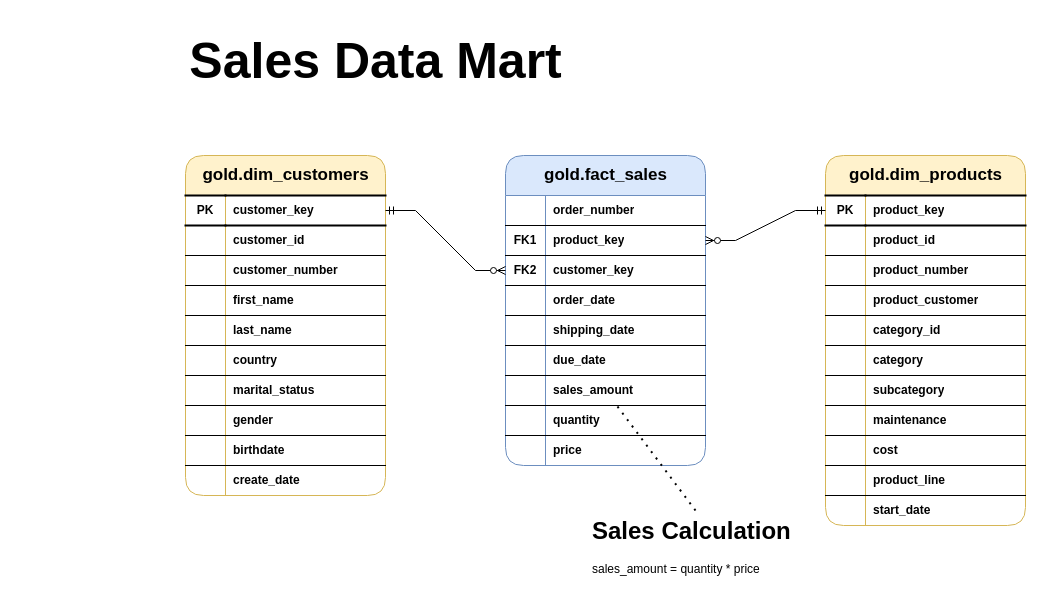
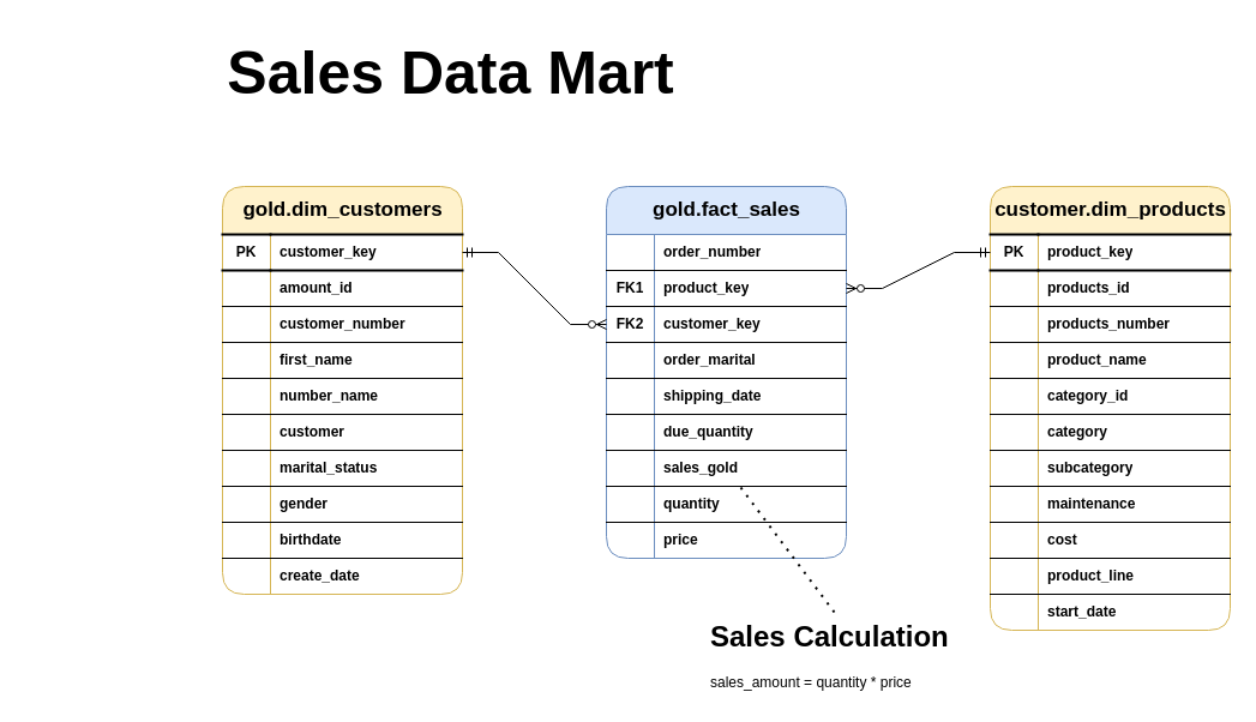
- <mxCell id="34" value="gold.dim_products" style="shape=table;startSize=40;container=1;collapsible=1;childLayout=tableLayout;fixedRows=1;rowLines=0;fontStyle=1;align=center;resizeLast=1;html=1;rounded=1;fillColor=#fff2cc;strokeColor=#d6b656;fontSize=17;" parent="1" vertex="1"><mxGeometry x="825" y="155" width="200" height="370" as="geometry" /></mxCell>
+ <mxCell id="34" value="customer.dim_products" style="shape=table;startSize=40;container=1;collapsible=1;childLayout=tableLayout;fixedRows=1;rowLines=0;fontStyle=1;align=center;resizeLast=1;html=1;rounded=1;fillColor=#fff2cc;strokeColor=#d6b656;fontSize=17;" parent="1" vertex="1"><mxGeometry x="825" y="155" width="200" height="370" as="geometry" /></mxCell>
- <mxCell id="9" value="customer_id" style="shape=partialRectangle;connectable=0;fillColor=none;top=0;left=0;bottom=0;right=0;align=left;spacingLeft=6;overflow=hidden;whiteSpace=wrap;html=1;perimeterSpacing=0;fontStyle=1" parent="7" vertex="1"><mxGeometry x="40" width="160" height="30" as="geometry"><mxRectangle width="160" height="30" as="alternateBounds" /></mxGeometry></mxCell>
+ <mxCell id="9" value="amount_id" style="shape=partialRectangle;connectable=0;fillColor=none;top=0;left=0;bottom=0;right=0;align=left;spacingLeft=6;overflow=hidden;whiteSpace=wrap;html=1;perimeterSpacing=0;fontStyle=1" parent="7" vertex="1"><mxGeometry x="40" width="160" height="30" as="geometry"><mxRectangle width="160" height="30" as="alternateBounds" /></mxGeometry></mxCell>
- <mxCell id="40" value="product_id" style="shape=partialRectangle;connectable=0;fillColor=none;top=0;left=0;bottom=0;right=0;align=left;spacingLeft=6;overflow=hidden;whiteSpace=wrap;html=1;perimeterSpacing=0;fontStyle=1" parent="38" vertex="1"><mxGeometry x="40" width="160" height="30" as="geometry"><mxRectangle width="160" height="30" as="alternateBounds" /></mxGeometry></mxCell>
+ <mxCell id="40" value="products_id" style="shape=partialRectangle;connectable=0;fillColor=none;top=0;left=0;bottom=0;right=0;align=left;spacingLeft=6;overflow=hidden;whiteSpace=wrap;html=1;perimeterSpacing=0;fontStyle=1" parent="38" vertex="1"><mxGeometry x="40" width="160" height="30" as="geometry"><mxRectangle width="160" height="30" as="alternateBounds" /></mxGeometry></mxCell>
- <mxCell id="43" value="product_number" style="shape=partialRectangle;connectable=0;fillColor=none;top=1;left=0;bottom=1;right=0;align=left;spacingLeft=6;overflow=hidden;whiteSpace=wrap;html=1;perimeterSpacing=0;fontStyle=1" parent="41" vertex="1"><mxGeometry x="40" width="160" height="30" as="geometry"><mxRectangle width="160" height="30" as="alternateBounds" /></mxGeometry></mxCell>
+ <mxCell id="43" value="products_number" style="shape=partialRectangle;connectable=0;fillColor=none;top=1;left=0;bottom=1;right=0;align=left;spacingLeft=6;overflow=hidden;whiteSpace=wrap;html=1;perimeterSpacing=0;fontStyle=1" parent="41" vertex="1"><mxGeometry x="40" width="160" height="30" as="geometry"><mxRectangle width="160" height="30" as="alternateBounds" /></mxGeometry></mxCell>
- <mxCell id="80" value="order_date" style="shape=partialRectangle;connectable=0;fillColor=none;top=1;left=0;bottom=1;right=0;align=left;spacingLeft=6;overflow=hidden;whiteSpace=wrap;html=1;fontStyle=1" parent="78" vertex="1"><mxGeometry x="40" width="160" height="30" as="geometry"><mxRectangle width="160" height="30" as="alternateBounds" /></mxGeometry></mxCell>
+ <mxCell id="80" value="order_marital" style="shape=partialRectangle;connectable=0;fillColor=none;top=1;left=0;bottom=1;right=0;align=left;spacingLeft=6;overflow=hidden;whiteSpace=wrap;html=1;fontStyle=1" parent="78" vertex="1"><mxGeometry x="40" width="160" height="30" as="geometry"><mxRectangle width="160" height="30" as="alternateBounds" /></mxGeometry></mxCell>
- <mxCell id="46" value="product_customer" style="shape=partialRectangle;connectable=0;fillColor=none;top=1;left=0;bottom=1;right=0;align=left;spacingLeft=6;overflow=hidden;whiteSpace=wrap;html=1;fontStyle=1" parent="44" vertex="1"><mxGeometry x="40" width="160" height="30" as="geometry"><mxRectangle width="160" height="30" as="alternateBounds" /></mxGeometry></mxCell>
+ <mxCell id="46" value="product_name" style="shape=partialRectangle;connectable=0;fillColor=none;top=1;left=0;bottom=1;right=0;align=left;spacingLeft=6;overflow=hidden;whiteSpace=wrap;html=1;fontStyle=1" parent="44" vertex="1"><mxGeometry x="40" width="160" height="30" as="geometry"><mxRectangle width="160" height="30" as="alternateBounds" /></mxGeometry></mxCell>
- <mxCell id="18" value="last_name" style="shape=partialRectangle;connectable=0;fillColor=none;top=1;left=0;bottom=1;right=0;align=left;spacingLeft=6;overflow=hidden;whiteSpace=wrap;html=1;fontStyle=1" parent="16" vertex="1"><mxGeometry x="40" width="160" height="30" as="geometry"><mxRectangle width="160" height="30" as="alternateBounds" /></mxGeometry></mxCell>
+ <mxCell id="18" value="number_name" style="shape=partialRectangle;connectable=0;fillColor=none;top=1;left=0;bottom=1;right=0;align=left;spacingLeft=6;overflow=hidden;whiteSpace=wrap;html=1;fontStyle=1" parent="16" vertex="1"><mxGeometry x="40" width="160" height="30" as="geometry"><mxRectangle width="160" height="30" as="alternateBounds" /></mxGeometry></mxCell>
- <mxCell id="21" value="country" style="shape=partialRectangle;connectable=0;fillColor=none;top=1;left=0;bottom=1;right=0;align=left;spacingLeft=6;overflow=hidden;whiteSpace=wrap;html=1;fontStyle=1" parent="19" vertex="1"><mxGeometry x="40" width="160" height="30" as="geometry"><mxRectangle width="160" height="30" as="alternateBounds" /></mxGeometry></mxCell>
+ <mxCell id="21" value="customer" style="shape=partialRectangle;connectable=0;fillColor=none;top=1;left=0;bottom=1;right=0;align=left;spacingLeft=6;overflow=hidden;whiteSpace=wrap;html=1;fontStyle=1" parent="19" vertex="1"><mxGeometry x="40" width="160" height="30" as="geometry"><mxRectangle width="160" height="30" as="alternateBounds" /></mxGeometry></mxCell>
- <mxCell id="86" value="due_date" style="shape=partialRectangle;connectable=0;fillColor=none;top=1;left=0;bottom=1;right=0;align=left;spacingLeft=6;overflow=hidden;whiteSpace=wrap;html=1;fontStyle=1" parent="84" vertex="1"><mxGeometry x="40" width="160" height="30" as="geometry"><mxRectangle width="160" height="30" as="alternateBounds" /></mxGeometry></mxCell>
+ <mxCell id="86" value="due_quantity" style="shape=partialRectangle;connectable=0;fillColor=none;top=1;left=0;bottom=1;right=0;align=left;spacingLeft=6;overflow=hidden;whiteSpace=wrap;html=1;fontStyle=1" parent="84" vertex="1"><mxGeometry x="40" width="160" height="30" as="geometry"><mxRectangle width="160" height="30" as="alternateBounds" /></mxGeometry></mxCell>
- <mxCell id="89" value="sales_amount" style="shape=partialRectangle;connectable=0;fillColor=none;top=1;left=0;bottom=1;right=0;align=left;spacingLeft=6;overflow=hidden;whiteSpace=wrap;html=1;fontStyle=1" parent="87" vertex="1"><mxGeometry x="40" width="160" height="30" as="geometry"><mxRectangle width="160" height="30" as="alternateBounds" /></mxGeometry></mxCell>
+ <mxCell id="89" value="sales_gold" style="shape=partialRectangle;connectable=0;fillColor=none;top=1;left=0;bottom=1;right=0;align=left;spacingLeft=6;overflow=hidden;whiteSpace=wrap;html=1;fontStyle=1" parent="87" vertex="1"><mxGeometry x="40" width="160" height="30" as="geometry"><mxRectangle width="160" height="30" as="alternateBounds" /></mxGeometry></mxCell>
